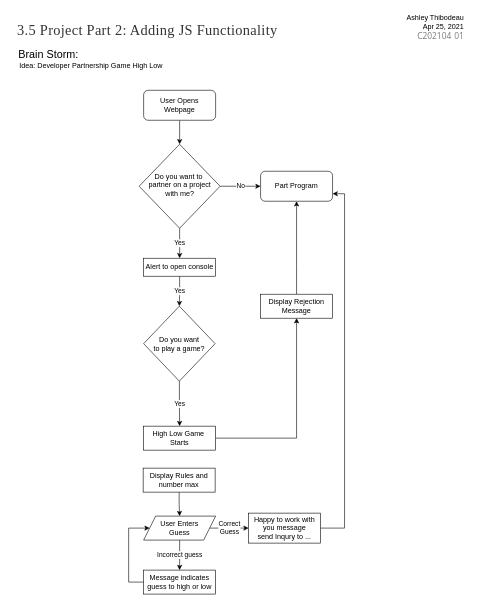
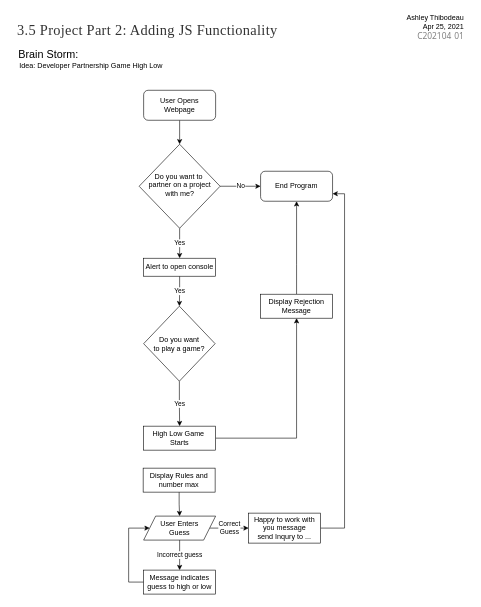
- <mxCell id="18" value="Part Program" style="rounded=1;whiteSpace=wrap;html=1;fontSize=12;glass=0;strokeWidth=1;shadow=0;" vertex="1" parent="1"><mxGeometry x="434" y="285" width="120" height="50" as="geometry" /></mxCell>
+ <mxCell id="18" value="End Program" style="rounded=1;whiteSpace=wrap;html=1;fontSize=12;glass=0;strokeWidth=1;shadow=0;" vertex="1" parent="1"><mxGeometry x="434" y="285" width="120" height="50" as="geometry" /></mxCell>
